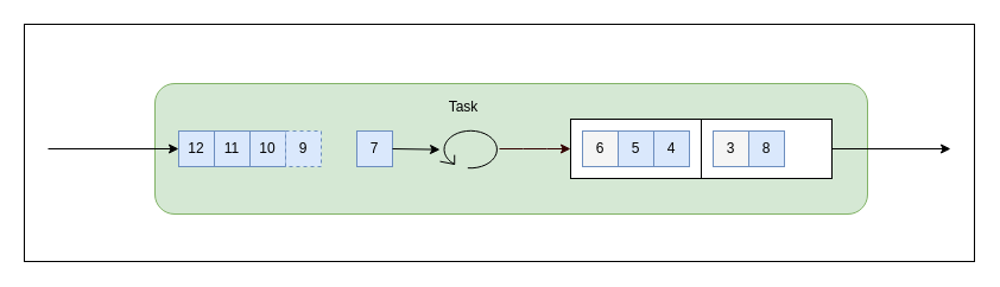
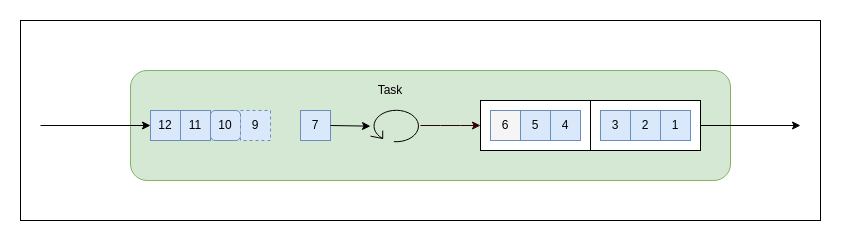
- <mxCell id="8" value="10" style="whiteSpace=wrap;html=1;aspect=fixed;fillColor=#dae8fc;strokeColor=#6c8ebf;" vertex="1" parent="1"><mxGeometry x="210" y="110" width="30" height="30" as="geometry" /></mxCell>
+ <mxCell id="8" value="10" style="whiteSpace=wrap;html=1;aspect=fixed;fillColor=#dae8fc;strokeColor=#6c8ebf;rounded=1;" vertex="1" parent="1"><mxGeometry x="210" y="110" width="30" height="30" as="geometry" /></mxCell>
- <mxCell id="16" value="3" style="whiteSpace=wrap;html=1;aspect=fixed;fillColor=#f5f5f5;strokeColor=#6c8ebf;" vertex="1" parent="1"><mxGeometry x="600" y="110" width="30" height="30" as="geometry" /></mxCell>
+ <mxCell id="16" value="3" style="whiteSpace=wrap;html=1;aspect=fixed;fillColor=#dae8fc;strokeColor=#6c8ebf;" vertex="1" parent="1"><mxGeometry x="600" y="110" width="30" height="30" as="geometry" /></mxCell>
- <mxCell id="17" value="8" style="whiteSpace=wrap;html=1;aspect=fixed;fillColor=#dae8fc;strokeColor=#6c8ebf;" vertex="1" parent="1"><mxGeometry x="630" y="110" width="30" height="30" as="geometry" /></mxCell>
+ <mxCell id="17" value="2" style="whiteSpace=wrap;html=1;aspect=fixed;fillColor=#dae8fc;strokeColor=#6c8ebf;" vertex="1" parent="1"><mxGeometry x="630" y="110" width="30" height="30" as="geometry" /></mxCell>
+ <mxCell id="18" value="1" style="whiteSpace=wrap;html=1;aspect=fixed;fillColor=#dae8fc;strokeColor=#6c8ebf;" vertex="1" parent="1"><mxGeometry x="660" y="110" width="30" height="30" as="geometry" /></mxCell>
